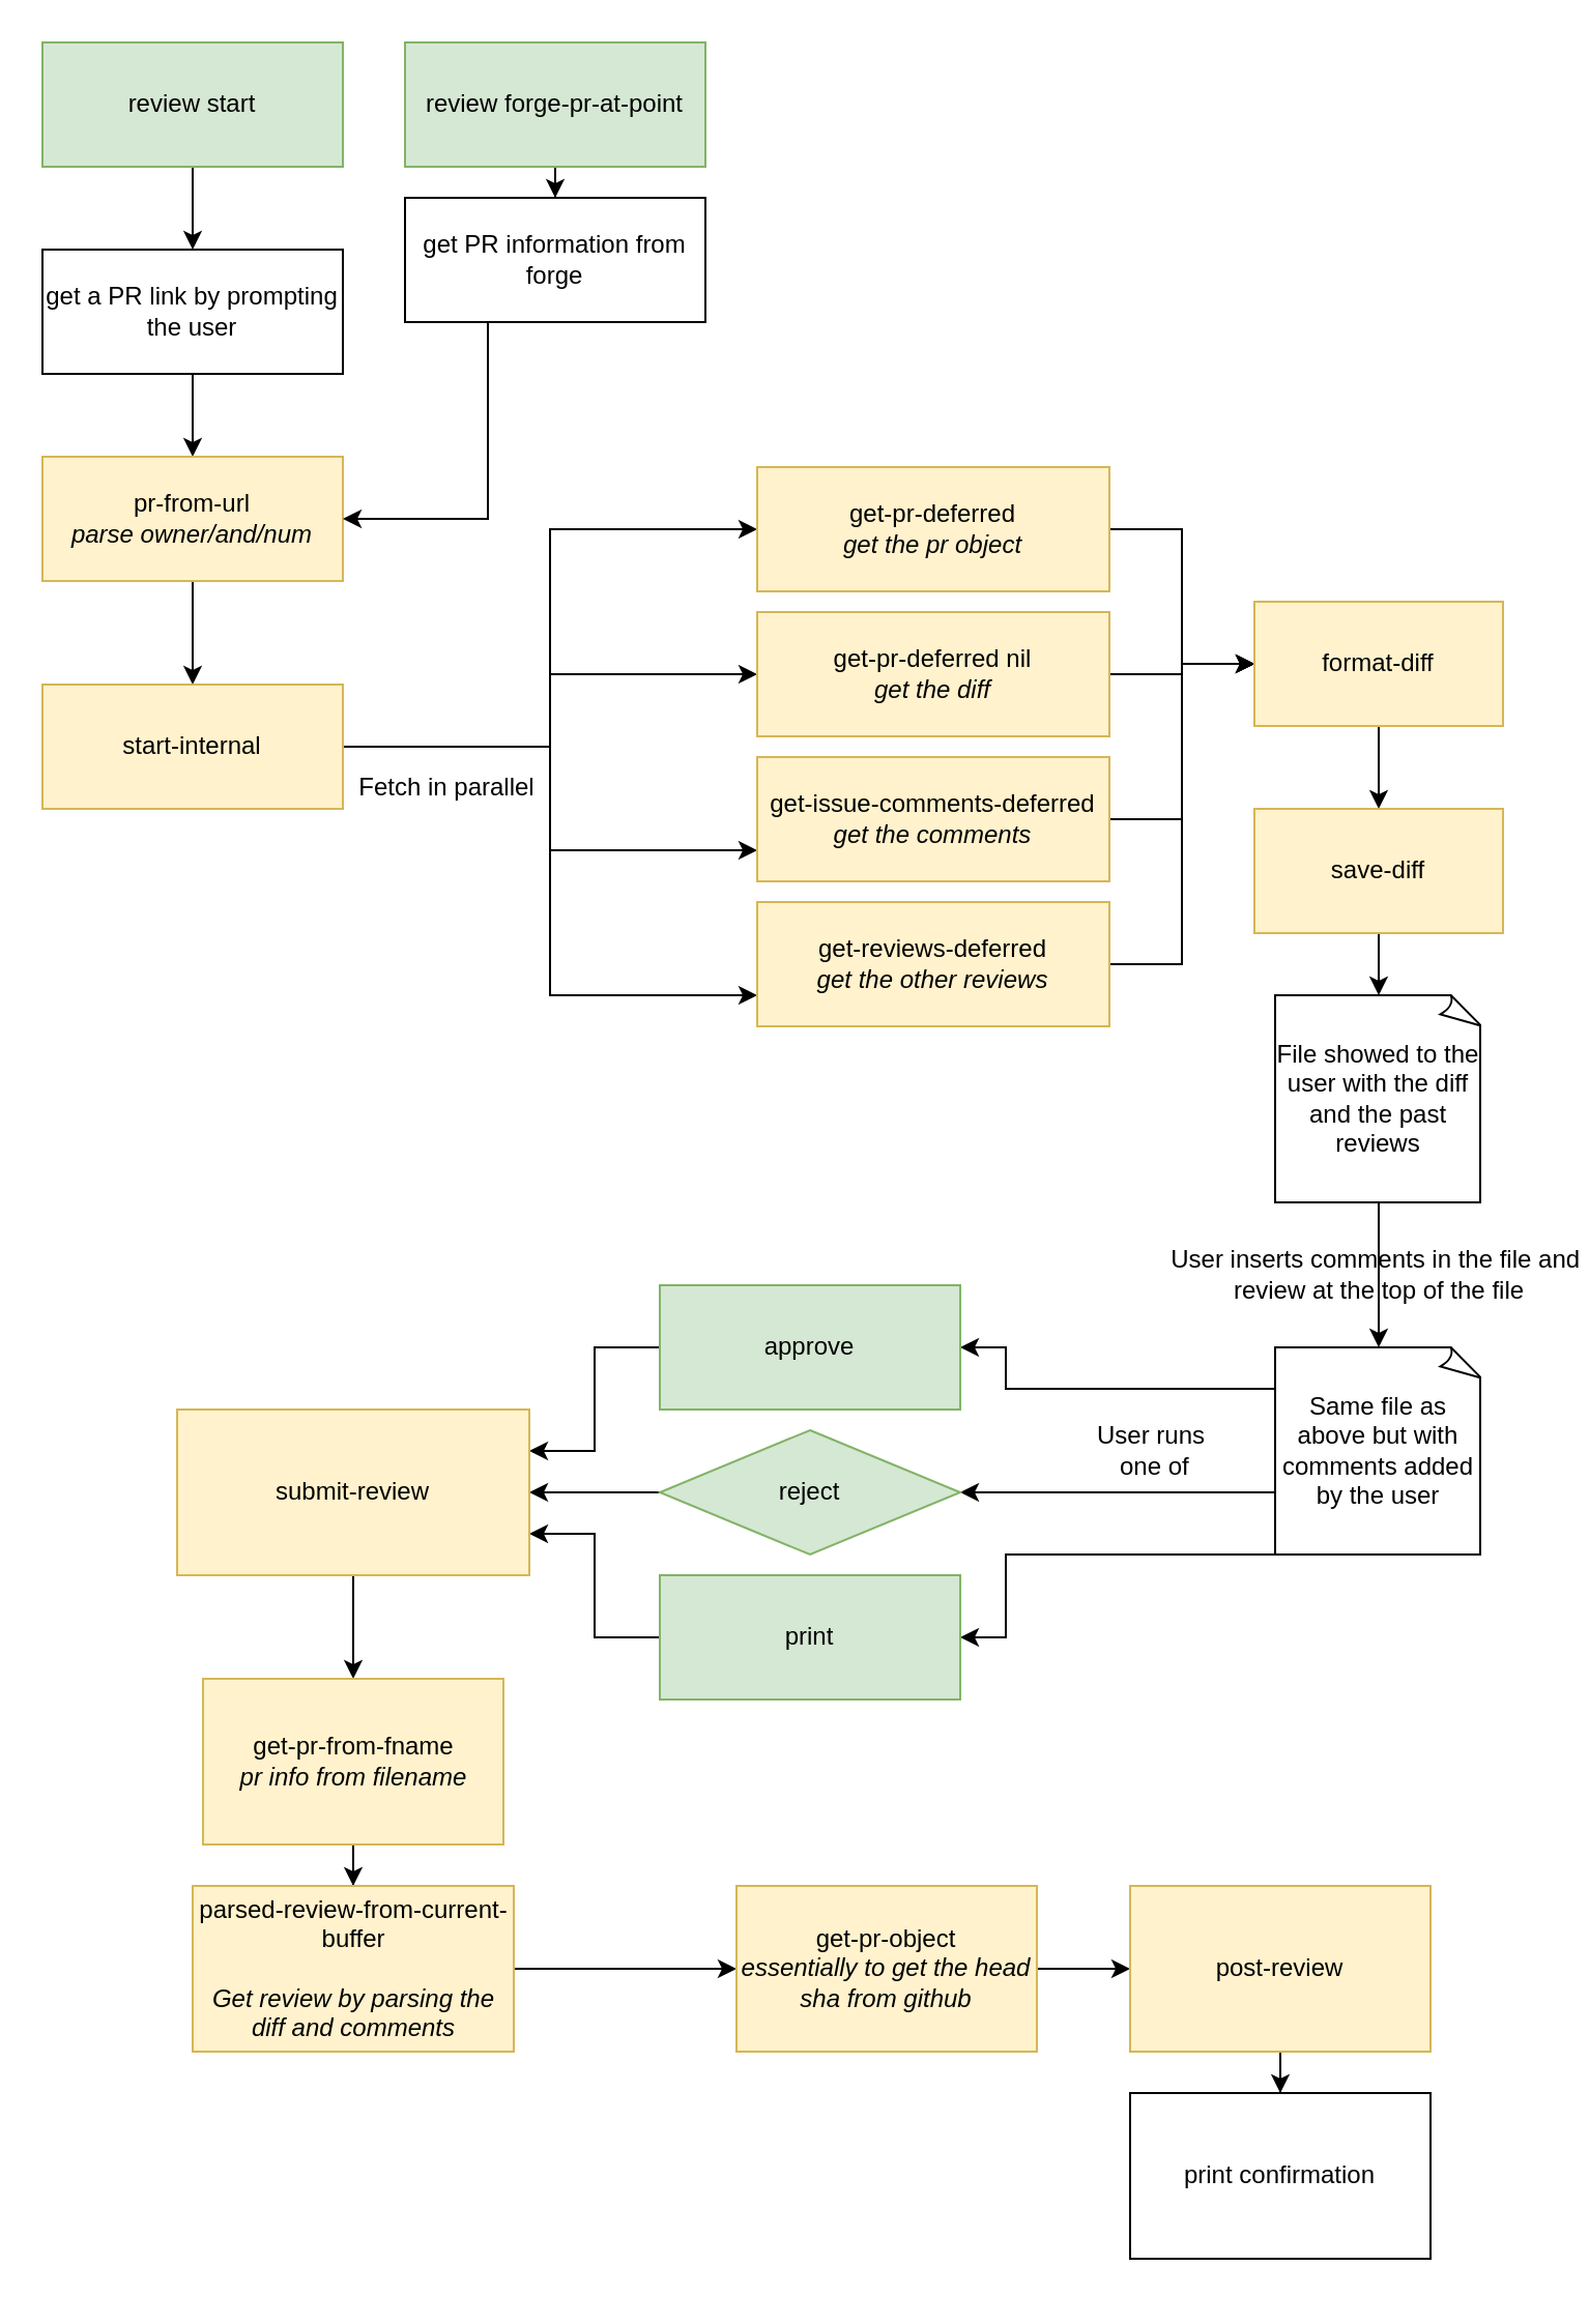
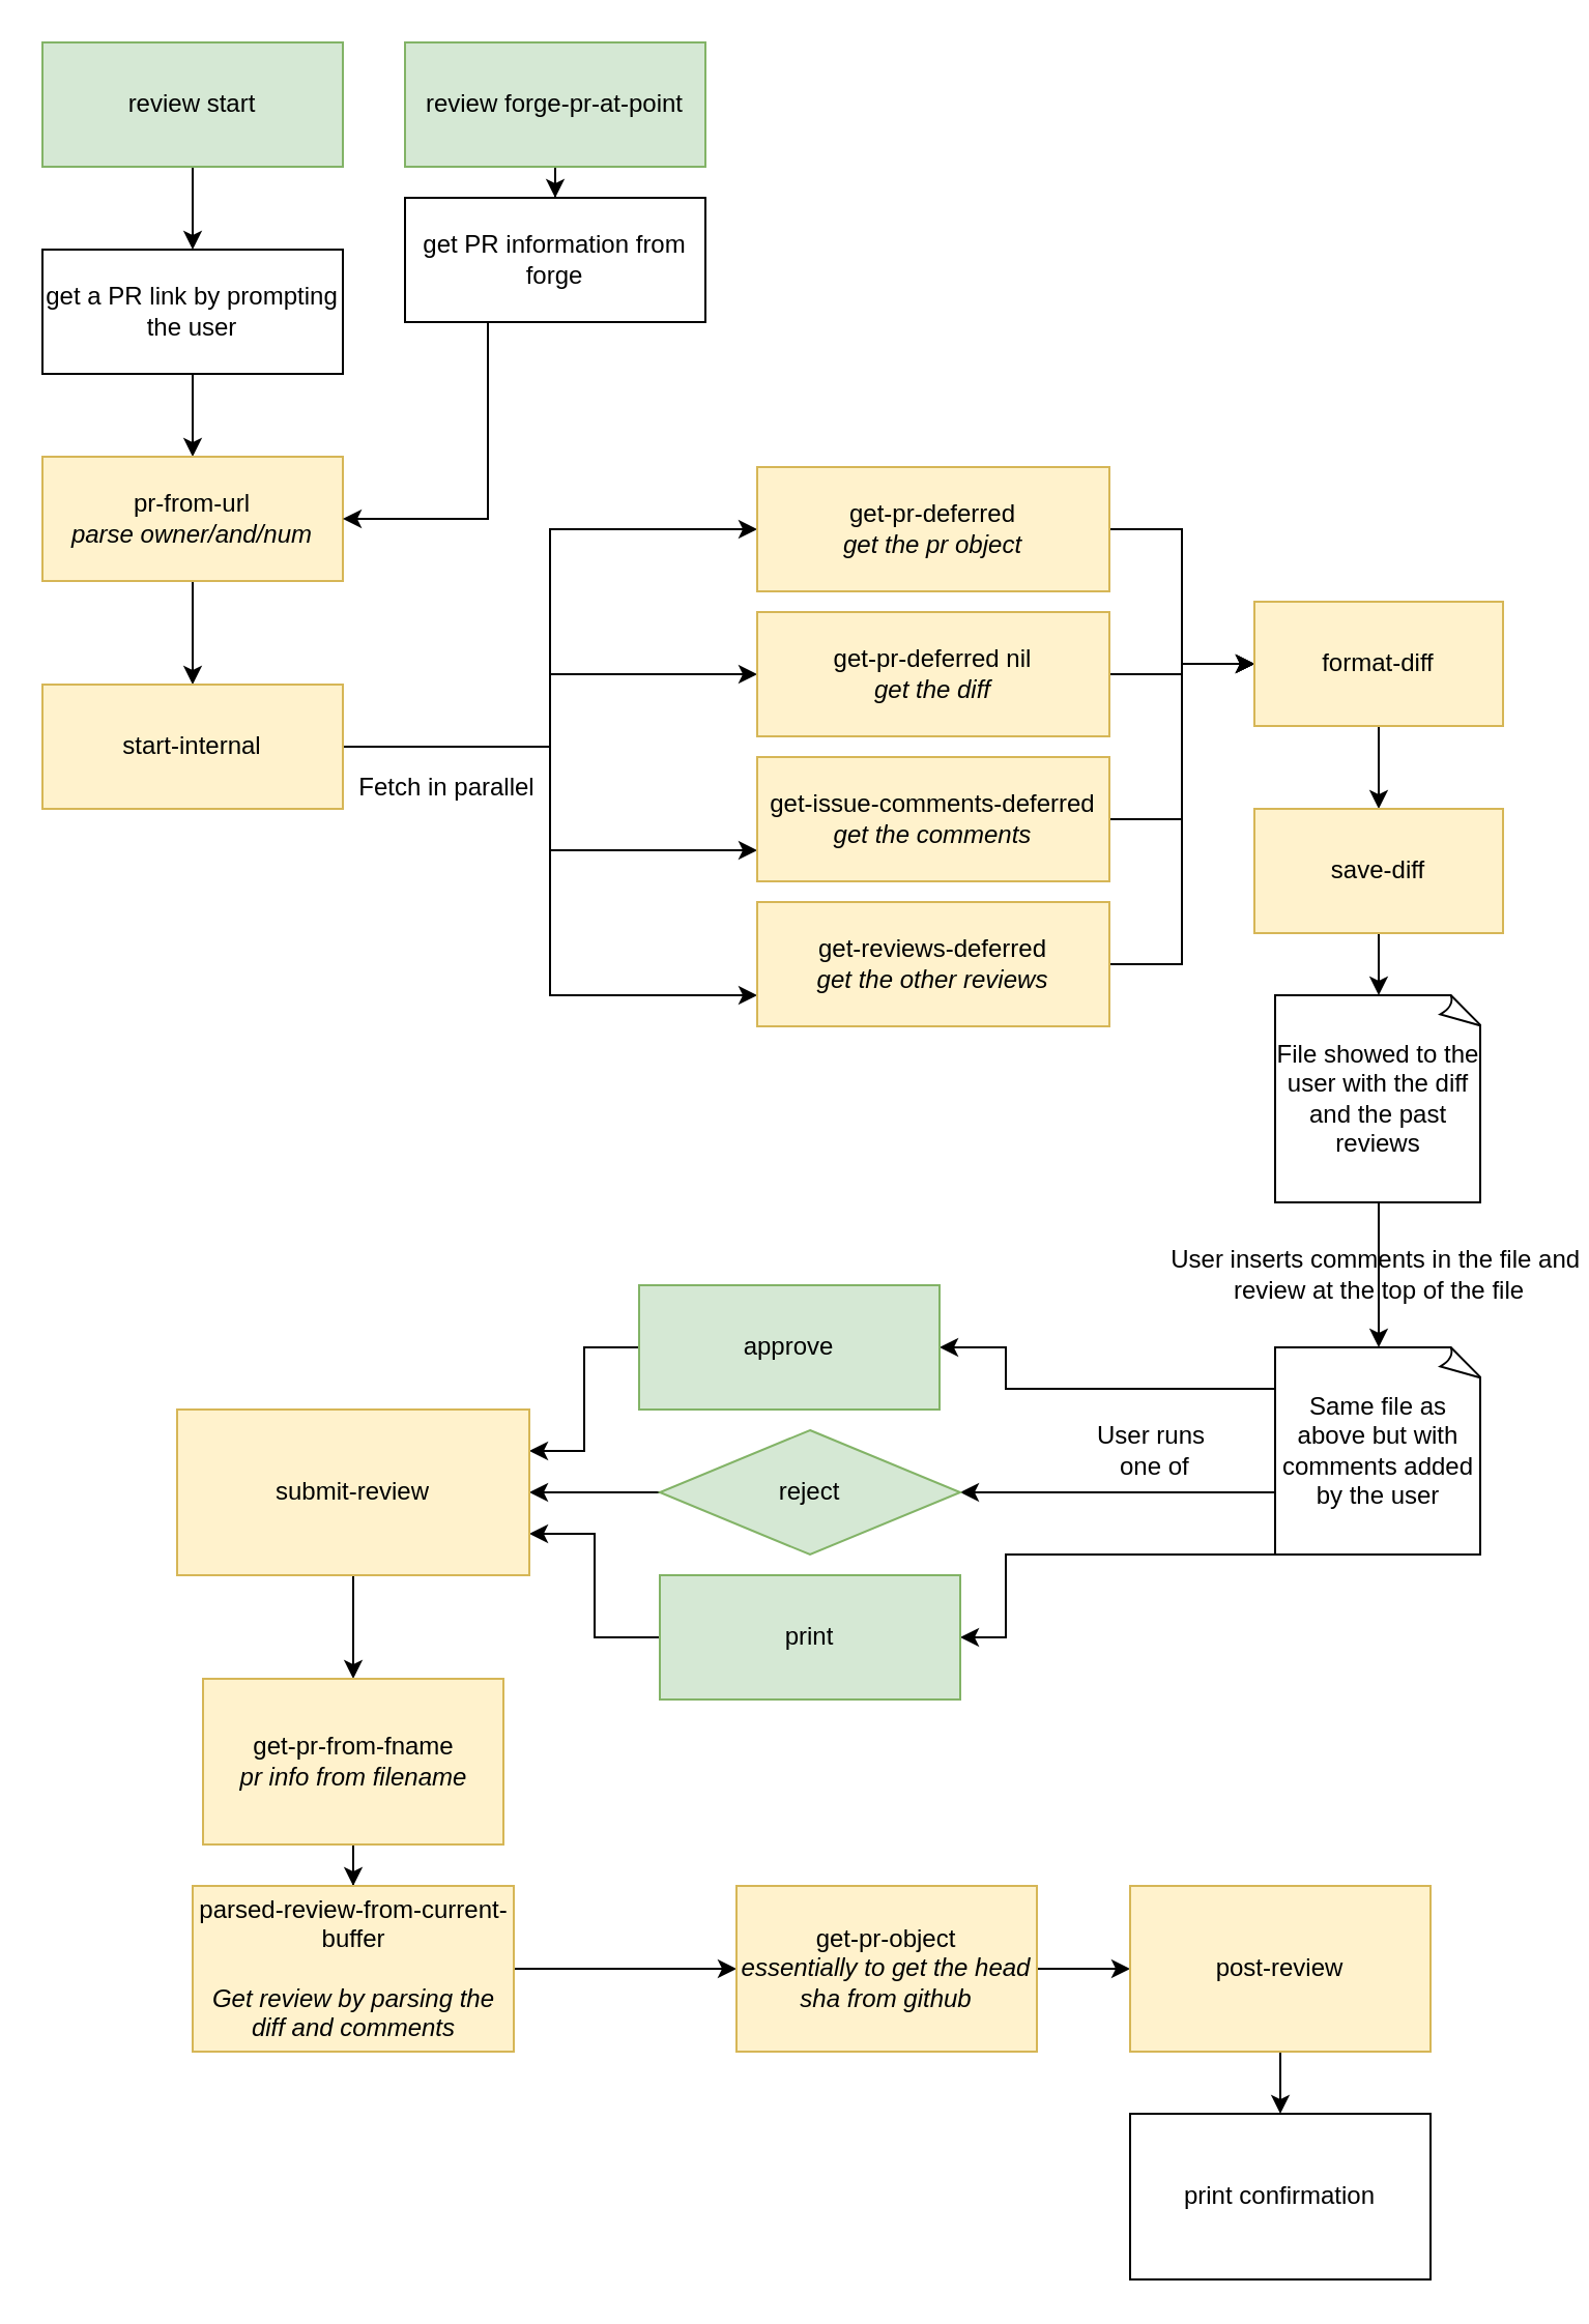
- <mxCell id="32" value="&lt;span style=&quot;&quot;&gt;approve&lt;/span&gt;" style="rounded=0;whiteSpace=wrap;html=1;comic=0;fontSize=12;align=center;labelBackgroundColor=none;fillColor=#d5e8d4;strokeColor=#82b366;" vertex="1" parent="1"><mxGeometry x="318" y="620" width="145" height="60" as="geometry" /></mxCell>
+ <mxCell id="32" value="&lt;span style=&quot;&quot;&gt;approve&lt;/span&gt;" style="rounded=0;whiteSpace=wrap;html=1;comic=0;fontSize=12;align=center;labelBackgroundColor=none;fillColor=#d5e8d4;strokeColor=#82b366;" vertex="1" parent="1"><mxGeometry x="308" y="620" width="145" height="60" as="geometry" /></mxCell>
- <mxCell id="47" value="&lt;span&gt;print confirmation&lt;br&gt;&lt;/span&gt;" style="rounded=0;whiteSpace=wrap;html=1;comic=0;fontSize=12;align=center;labelBackgroundColor=none;" vertex="1" parent="1"><mxGeometry x="545" y="1010" width="145" height="80" as="geometry" /></mxCell>
+ <mxCell id="47" value="&lt;span&gt;print confirmation&lt;br&gt;&lt;/span&gt;" style="rounded=0;whiteSpace=wrap;html=1;comic=0;fontSize=12;align=center;labelBackgroundColor=none;" vertex="1" parent="1"><mxGeometry x="545" y="1020" width="145" height="80" as="geometry" /></mxCell>
